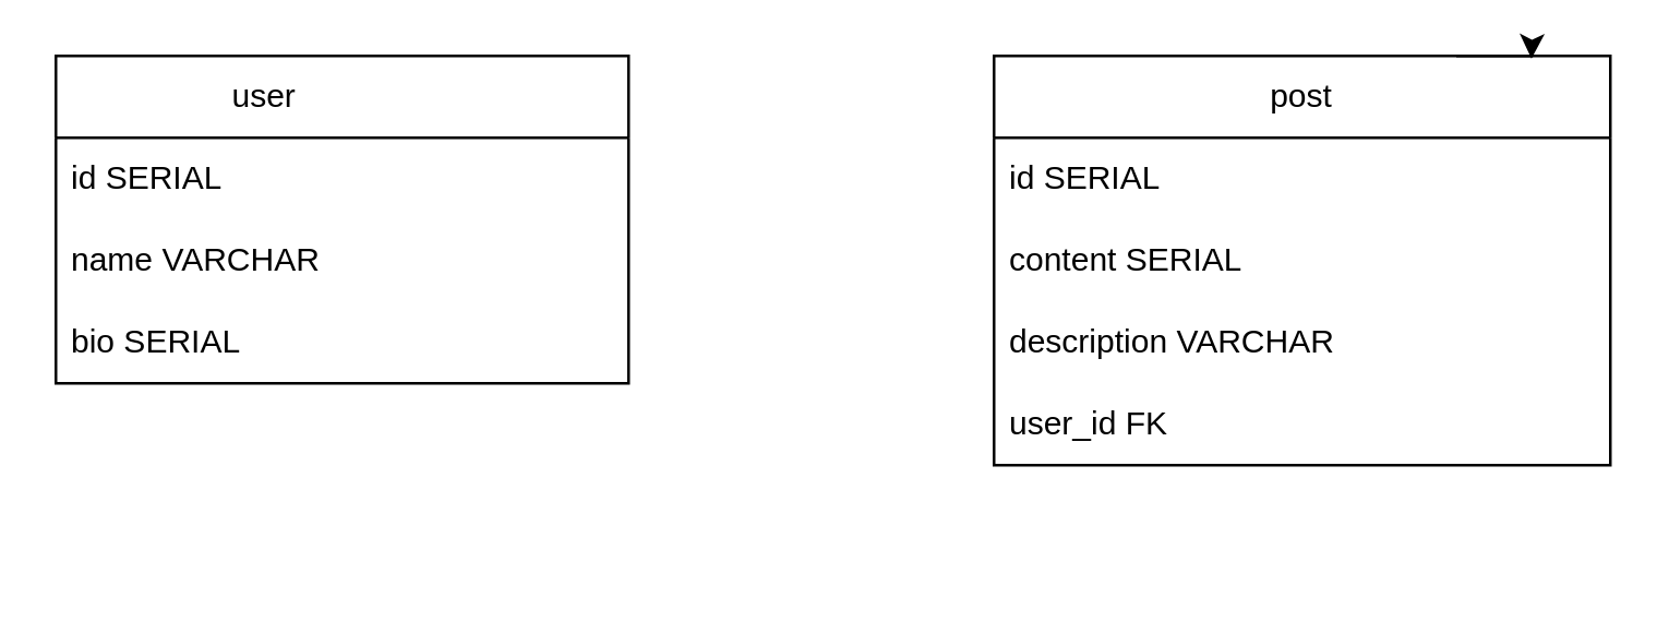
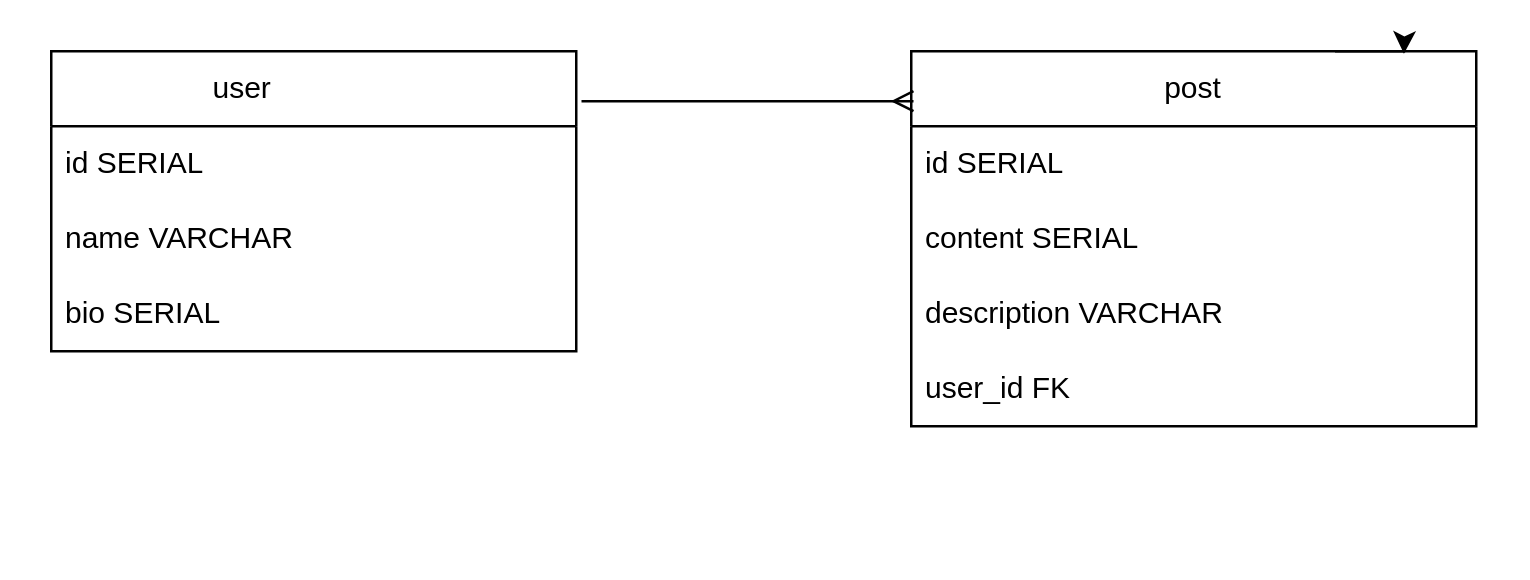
+ <mxCell id="11" value="" style="edgeStyle=entityRelationEdgeStyle;fontSize=12;html=1;endArrow=ERmany;rounded=0;exitX=1.01;exitY=0.167;exitDx=0;exitDy=0;exitPerimeter=0;entryX=0.004;entryY=0.133;entryDx=0;entryDy=0;entryPerimeter=0;" edge="1" parent="1" source="2" target="6"><mxGeometry width="100" height="100" relative="1" as="geometry"><mxPoint x="310" y="260" as="sourcePoint" /><mxPoint x="410" y="160" as="targetPoint" /><Array as="points"><mxPoint x="240" y="210" /></Array></mxGeometry></mxCell>
